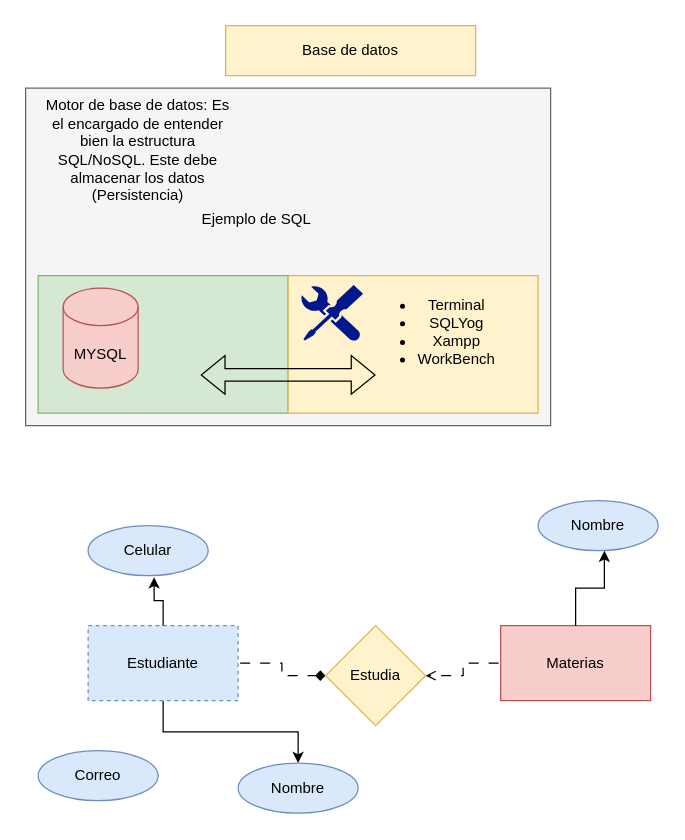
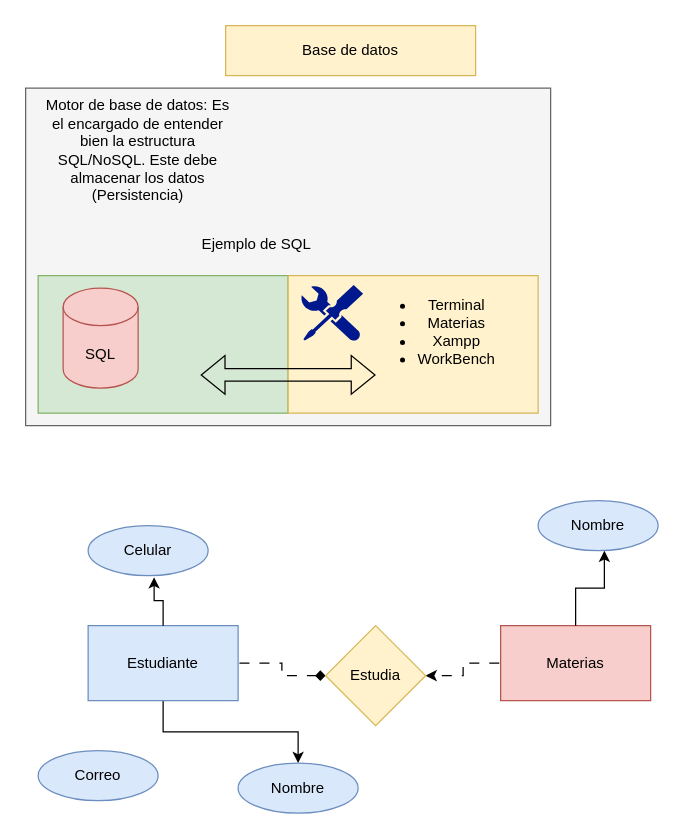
- <mxCell id="7" value="Ejemplo de SQL" style="text;html=1;align=center;verticalAlign=middle;whiteSpace=wrap;rounded=0;" vertex="1" parent="1"><mxGeometry x="160" y="160" width="90" height="30" as="geometry" /></mxCell>
+ <mxCell id="7" value="Ejemplo de SQL" style="text;html=1;align=center;verticalAlign=middle;whiteSpace=wrap;rounded=0;" vertex="1" parent="1"><mxGeometry x="160" y="180" width="90" height="30" as="geometry" /></mxCell>
- <mxCell id="10" value="&lt;ul&gt;&lt;li&gt;Terminal&lt;/li&gt;&lt;li&gt;SQLYog&lt;/li&gt;&lt;li&gt;Xampp&lt;/li&gt;&lt;li&gt;WorkBench&lt;/li&gt;&lt;/ul&gt;" style="text;html=1;align=center;verticalAlign=middle;whiteSpace=wrap;rounded=0;" vertex="1" parent="1"><mxGeometry x="290" y="230" width="110" height="70" as="geometry" /></mxCell>
+ <mxCell id="10" value="&lt;ul&gt;&lt;li&gt;Terminal&lt;/li&gt;&lt;li&gt;Materias&lt;/li&gt;&lt;li&gt;Xampp&lt;/li&gt;&lt;li&gt;WorkBench&lt;/li&gt;&lt;/ul&gt;" style="text;html=1;align=center;verticalAlign=middle;whiteSpace=wrap;rounded=0;" vertex="1" parent="1"><mxGeometry x="290" y="230" width="110" height="70" as="geometry" /></mxCell>
- <mxCell id="5" value="MYSQL" style="shape=cylinder3;whiteSpace=wrap;html=1;boundedLbl=1;backgroundOutline=1;size=15;fillColor=#f8cecc;strokeColor=#b85450;" vertex="1" parent="1"><mxGeometry x="50" y="230" width="60" height="80" as="geometry" /></mxCell>
+ <mxCell id="5" value="SQL" style="shape=cylinder3;whiteSpace=wrap;html=1;boundedLbl=1;backgroundOutline=1;size=15;fillColor=#f8cecc;strokeColor=#b85450;" vertex="1" parent="1"><mxGeometry x="50" y="230" width="60" height="80" as="geometry" /></mxCell>
- <mxCell id="14" value="Estudiante" style="rounded=0;whiteSpace=wrap;html=1;fillColor=#dae8fc;strokeColor=#6c8ebf;dashed=1;" vertex="1" parent="1"><mxGeometry x="70" y="500" width="120" height="60" as="geometry" /></mxCell>
+ <mxCell id="14" value="Estudiante" style="rounded=0;whiteSpace=wrap;html=1;fillColor=#dae8fc;strokeColor=#6c8ebf;" vertex="1" parent="1"><mxGeometry x="70" y="500" width="120" height="60" as="geometry" /></mxCell>
- <mxCell id="15" style="edgeStyle=orthogonalEdgeStyle;rounded=0;orthogonalLoop=1;jettySize=auto;html=1;entryX=1;entryY=0.5;entryDx=0;entryDy=0;flowAnimation=1;endArrow=open;" edge="1" parent="1" source="16" target="23"><mxGeometry relative="1" as="geometry" /></mxCell>
+ <mxCell id="15" style="edgeStyle=orthogonalEdgeStyle;rounded=0;orthogonalLoop=1;jettySize=auto;html=1;entryX=1;entryY=0.5;entryDx=0;entryDy=0;flowAnimation=1;" edge="1" parent="1" source="16" target="23"><mxGeometry relative="1" as="geometry" /></mxCell>
